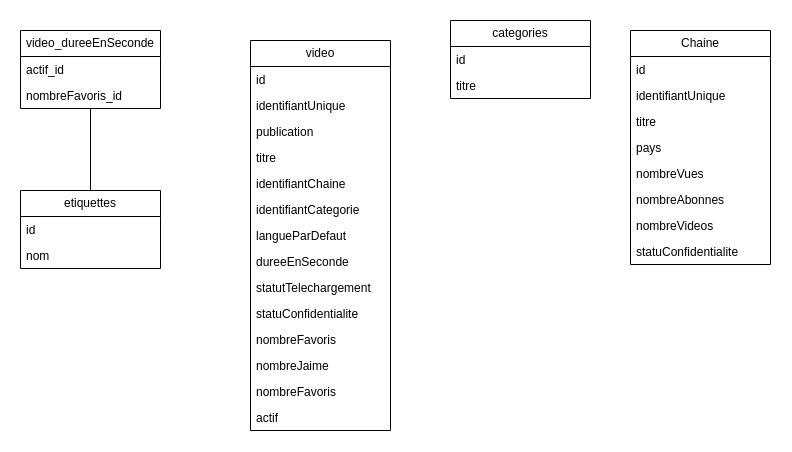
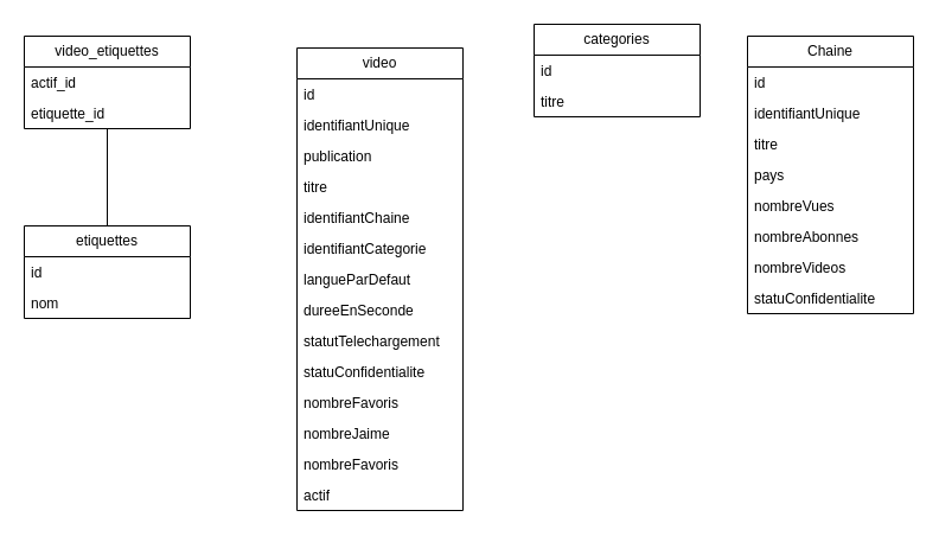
- <mxCell id="2" value="video_dureeEnSeconde" style="swimlane;fontStyle=0;childLayout=stackLayout;horizontal=1;startSize=26;fillColor=none;horizontalStack=0;resizeParent=1;resizeParentMax=0;resizeLast=0;collapsible=1;marginBottom=0;whiteSpace=wrap;html=1;" vertex="1" parent="1"><mxGeometry x="20" y="30" width="140" height="78" as="geometry" /></mxCell>
+ <mxCell id="2" value="video_etiquettes" style="swimlane;fontStyle=0;childLayout=stackLayout;horizontal=1;startSize=26;fillColor=none;horizontalStack=0;resizeParent=1;resizeParentMax=0;resizeLast=0;collapsible=1;marginBottom=0;whiteSpace=wrap;html=1;" vertex="1" parent="1"><mxGeometry x="20" y="30" width="140" height="78" as="geometry" /></mxCell>
- <mxCell id="4" value="nombreFavoris_id" style="text;strokeColor=none;fillColor=none;align=left;verticalAlign=top;spacingLeft=4;spacingRight=4;overflow=hidden;rotatable=0;points=[[0,0.5],[1,0.5]];portConstraint=eastwest;whiteSpace=wrap;html=1;" vertex="1" parent="2"><mxGeometry y="52" width="140" height="26" as="geometry" /></mxCell>
+ <mxCell id="4" value="etiquette_id" style="text;strokeColor=none;fillColor=none;align=left;verticalAlign=top;spacingLeft=4;spacingRight=4;overflow=hidden;rotatable=0;points=[[0,0.5],[1,0.5]];portConstraint=eastwest;whiteSpace=wrap;html=1;" vertex="1" parent="2"><mxGeometry y="52" width="140" height="26" as="geometry" /></mxCell>
